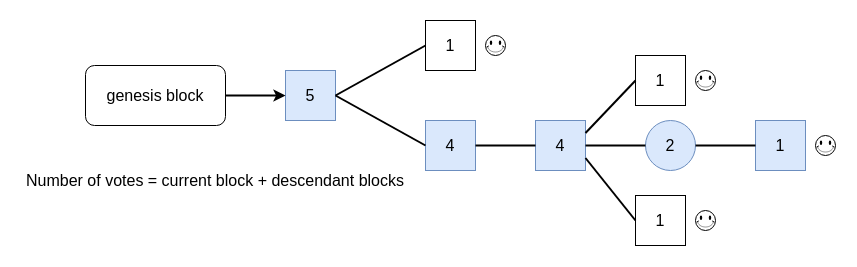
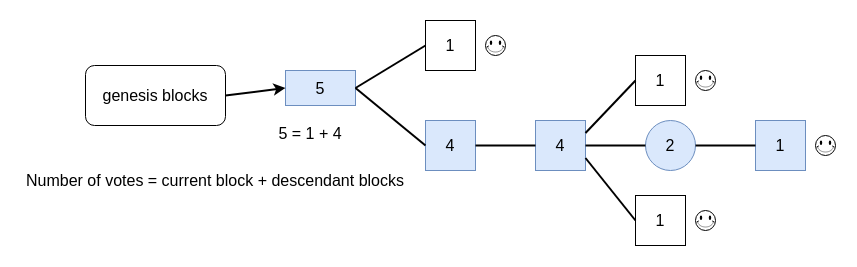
- <mxCell id="2" value="&lt;font style=&quot;font-size: 16px;&quot;&gt;genesis block&lt;/font&gt;" style="rounded=1;whiteSpace=wrap;html=1;" parent="1" vertex="1"><mxGeometry x="85" y="65" width="140" height="60" as="geometry" /></mxCell>
+ <mxCell id="2" value="&lt;font style=&quot;font-size: 16px;&quot;&gt;genesis blocks&lt;/font&gt;" style="rounded=1;whiteSpace=wrap;html=1;" parent="1" vertex="1"><mxGeometry x="85" y="65" width="140" height="60" as="geometry" /></mxCell>
- <mxCell id="3" value="5" style="whiteSpace=wrap;html=1;aspect=fixed;fontSize=16;fillColor=#dae8fc;strokeColor=#6c8ebf;" parent="1" vertex="1"><mxGeometry x="285" y="70" width="50" height="50" as="geometry" /></mxCell>
+ <mxCell id="3" value="5" style="whiteSpace=wrap;html=1;aspect=fixed;fontSize=16;fillColor=#dae8fc;strokeColor=#6c8ebf;" parent="1" vertex="1"><mxGeometry x="285" y="70" width="70" height="35" as="geometry" /></mxCell>
+ <mxCell id="24" value="&lt;font style=&quot;font-size: 16px;&quot;&gt;5 = 1 + 4&lt;/font&gt;" style="text;html=1;strokeColor=none;fillColor=none;align=center;verticalAlign=middle;whiteSpace=wrap;rounded=0;" vertex="1" parent="1"><mxGeometry x="260" y="120" width="100" height="25" as="geometry" /></mxCell>
